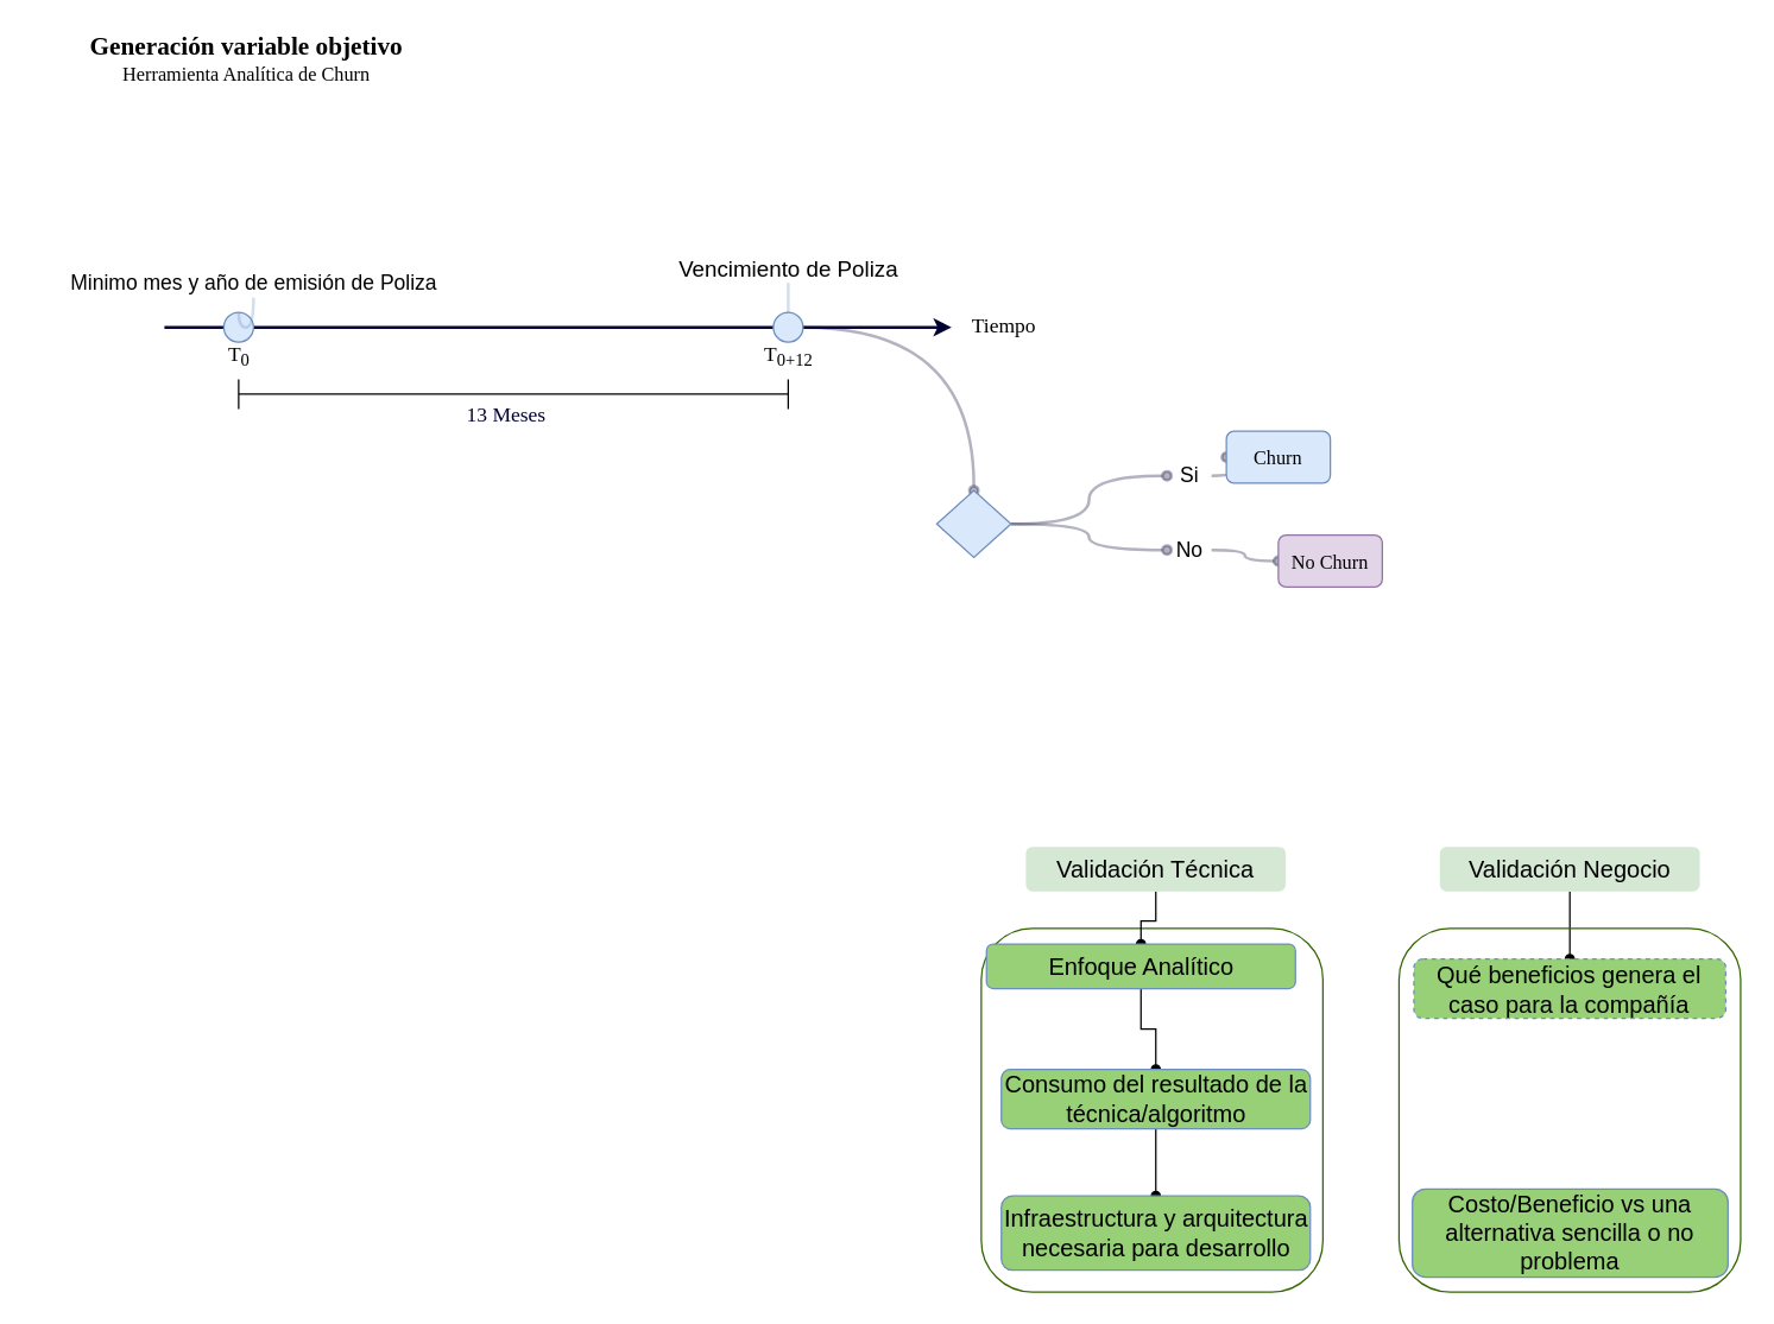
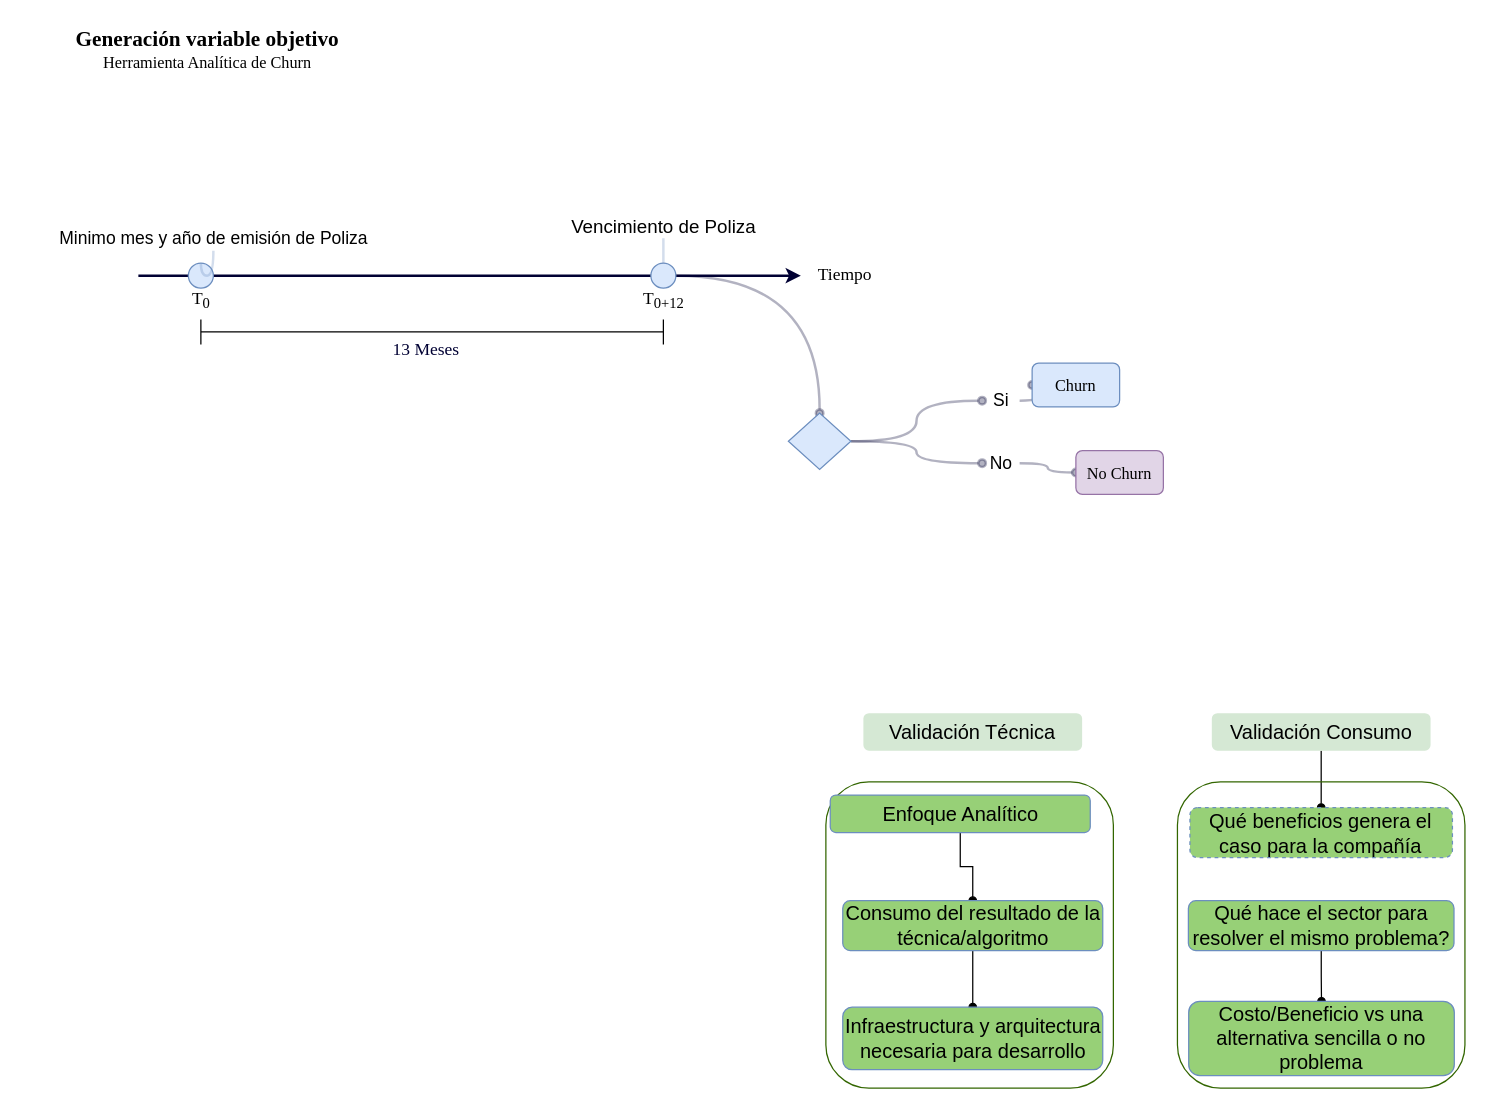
- <mxCell id="34" value="&lt;span style=&quot;color: rgb(0, 0, 0); font-family: Helvetica; font-size: 16px; font-style: normal; font-variant-ligatures: normal; font-variant-caps: normal; font-weight: 400; letter-spacing: normal; orphans: 2; text-align: center; text-indent: 0px; text-transform: none; widows: 2; word-spacing: 0px; -webkit-text-stroke-width: 0px; text-decoration-thickness: initial; text-decoration-style: initial; text-decoration-color: initial; float: none; display: inline !important;&quot;&gt;Validación Negocio&lt;/span&gt;" style="rounded=1;whiteSpace=wrap;html=1;fillColor=#d5e8d4;fontSize=16;strokeColor=none;" vertex="1" parent="1"><mxGeometry x="968.75" y="570" width="175" height="30" as="geometry" /></mxCell>
+ <mxCell id="34" value="&lt;span style=&quot;color: rgb(0, 0, 0); font-family: Helvetica; font-size: 16px; font-style: normal; font-variant-ligatures: normal; font-variant-caps: normal; font-weight: 400; letter-spacing: normal; orphans: 2; text-align: center; text-indent: 0px; text-transform: none; widows: 2; word-spacing: 0px; -webkit-text-stroke-width: 0px; text-decoration-thickness: initial; text-decoration-style: initial; text-decoration-color: initial; float: none; display: inline !important;&quot;&gt;Validación Consumo&lt;/span&gt;" style="rounded=1;whiteSpace=wrap;html=1;fillColor=#d5e8d4;fontSize=16;strokeColor=none;" vertex="1" parent="1"><mxGeometry x="968.75" y="570" width="175" height="30" as="geometry" /></mxCell>
- <mxCell id="26" style="edgeStyle=orthogonalEdgeStyle;rounded=0;orthogonalLoop=1;jettySize=auto;html=1;fontSize=16;endArrow=oval;endFill=1;" edge="1" parent="1" source="27" target="29"><mxGeometry relative="1" as="geometry" /></mxCell>
+ <mxCell id="37" value="&lt;span style=&quot;color: rgb(0, 0, 0); font-family: Helvetica; font-size: 16px; font-style: normal; font-variant-ligatures: normal; font-variant-caps: normal; font-weight: 400; letter-spacing: normal; orphans: 2; text-align: center; text-indent: 0px; text-transform: none; widows: 2; word-spacing: 0px; -webkit-text-stroke-width: 0px; text-decoration-thickness: initial; text-decoration-style: initial; text-decoration-color: initial; float: none; display: inline !important;&quot;&gt;Qué hace el sector para resolver el mismo problema?&lt;/span&gt;" style="rounded=1;whiteSpace=wrap;html=1;fillColor=#97D077;fontSize=16;strokeColor=#6c8ebf;" vertex="1" parent="1"><mxGeometry x="950" y="720" width="212.5" height="40" as="geometry" /></mxCell>
+ <mxCell id="36" style="edgeStyle=orthogonalEdgeStyle;rounded=0;orthogonalLoop=1;jettySize=auto;html=1;entryX=0.5;entryY=0;entryDx=0;entryDy=0;fontSize=16;endArrow=oval;endFill=1;" edge="1" parent="1" source="37" target="38"><mxGeometry relative="1" as="geometry" /></mxCell>
